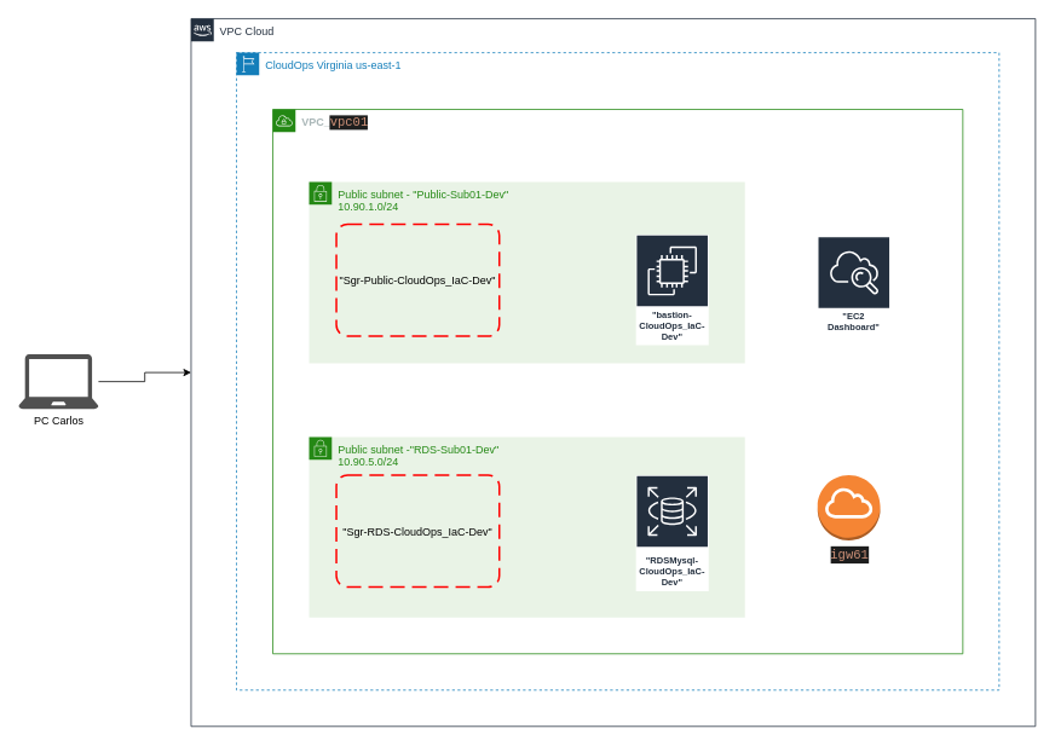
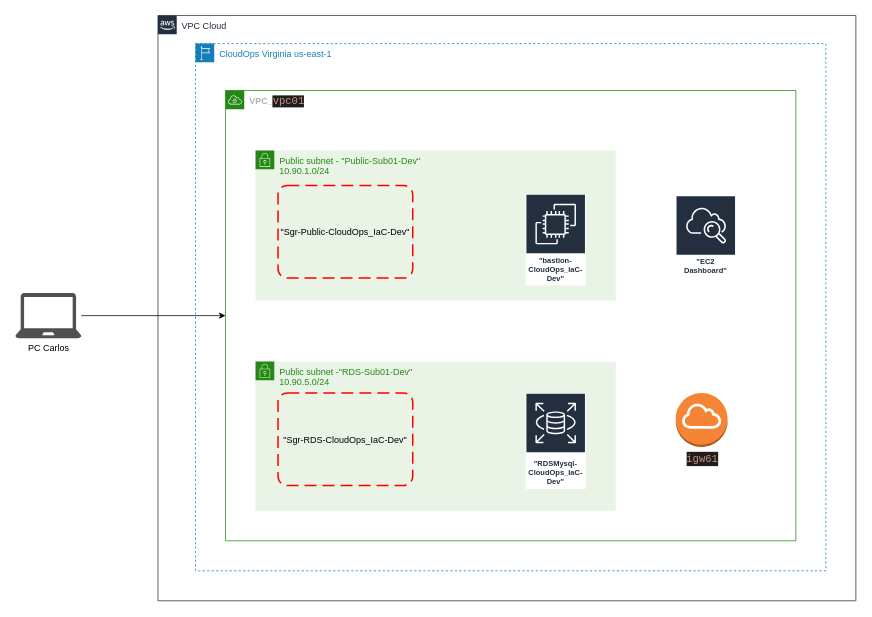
- <mxCell id="13" style="edgeStyle=orthogonalEdgeStyle;rounded=0;orthogonalLoop=1;jettySize=auto;html=1;" edge="1" parent="1" source="14" target="2"><mxGeometry relative="1" as="geometry"><mxPoint x="220" y="410" as="targetPoint" /></mxGeometry></mxCell>
+ <mxCell id="13" style="edgeStyle=orthogonalEdgeStyle;rounded=0;orthogonalLoop=1;jettySize=auto;html=1;" edge="1" parent="1" source="14" target="4"><mxGeometry relative="1" as="geometry"><mxPoint x="220" y="410" as="targetPoint" /></mxGeometry></mxCell>
